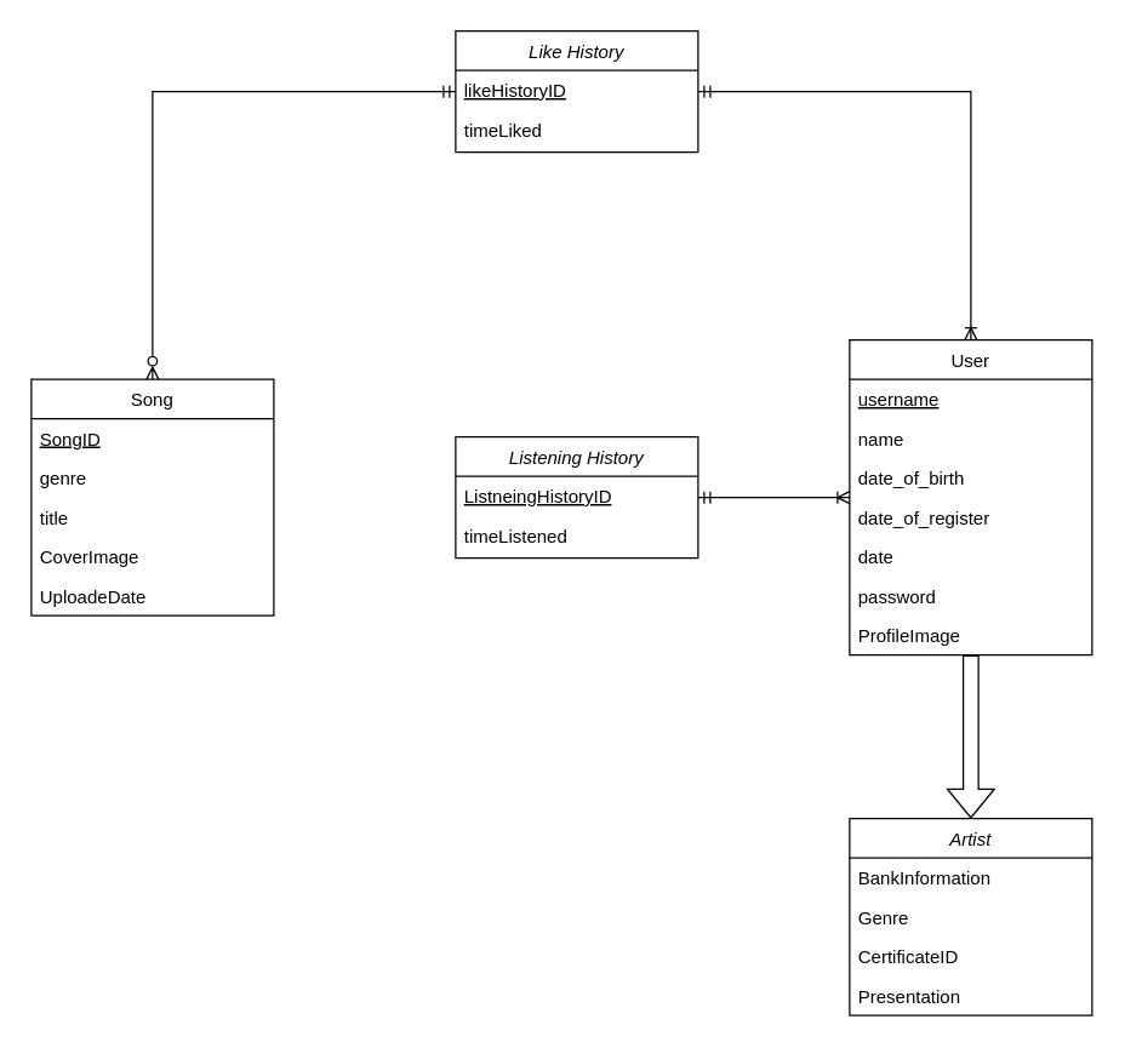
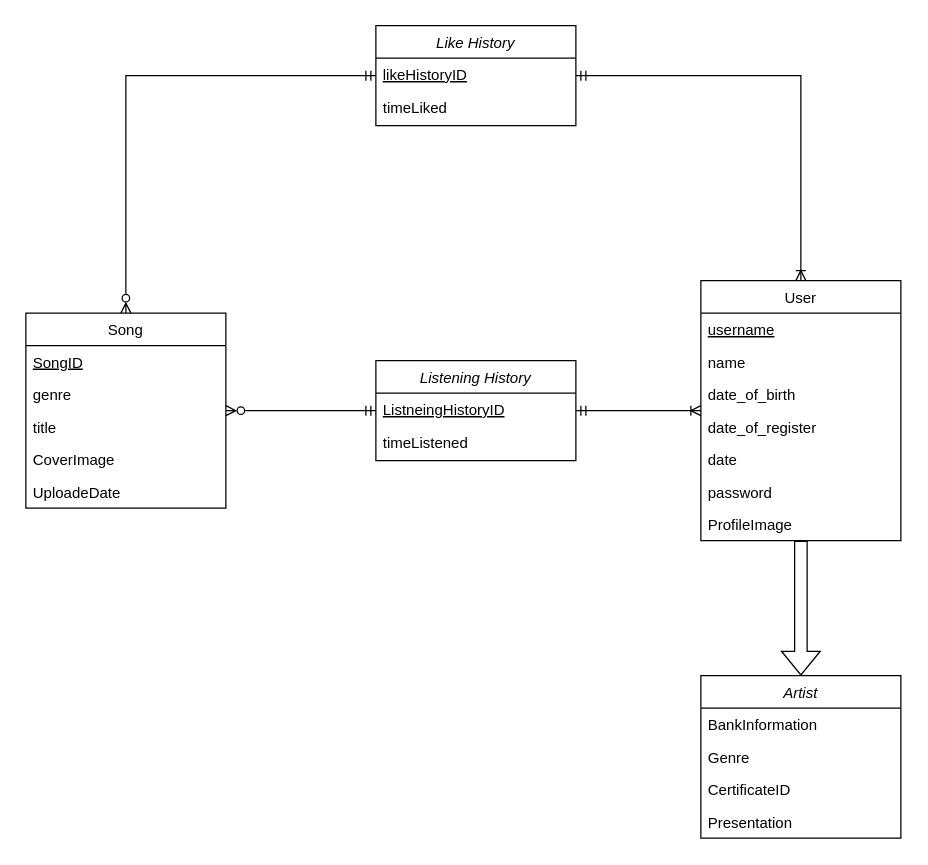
+ <mxCell id="31" style="edgeStyle=orthogonalEdgeStyle;rounded=0;orthogonalLoop=1;jettySize=auto;html=1;endArrow=ERzeroToMany;endFill=0;startArrow=ERmandOne;startFill=0;" edge="1" parent="1" source="27" target="16"><mxGeometry relative="1" as="geometry"><mxPoint x="350" y="69" as="sourcePoint" /><mxPoint x="110" y="260" as="targetPoint" /></mxGeometry></mxCell>
